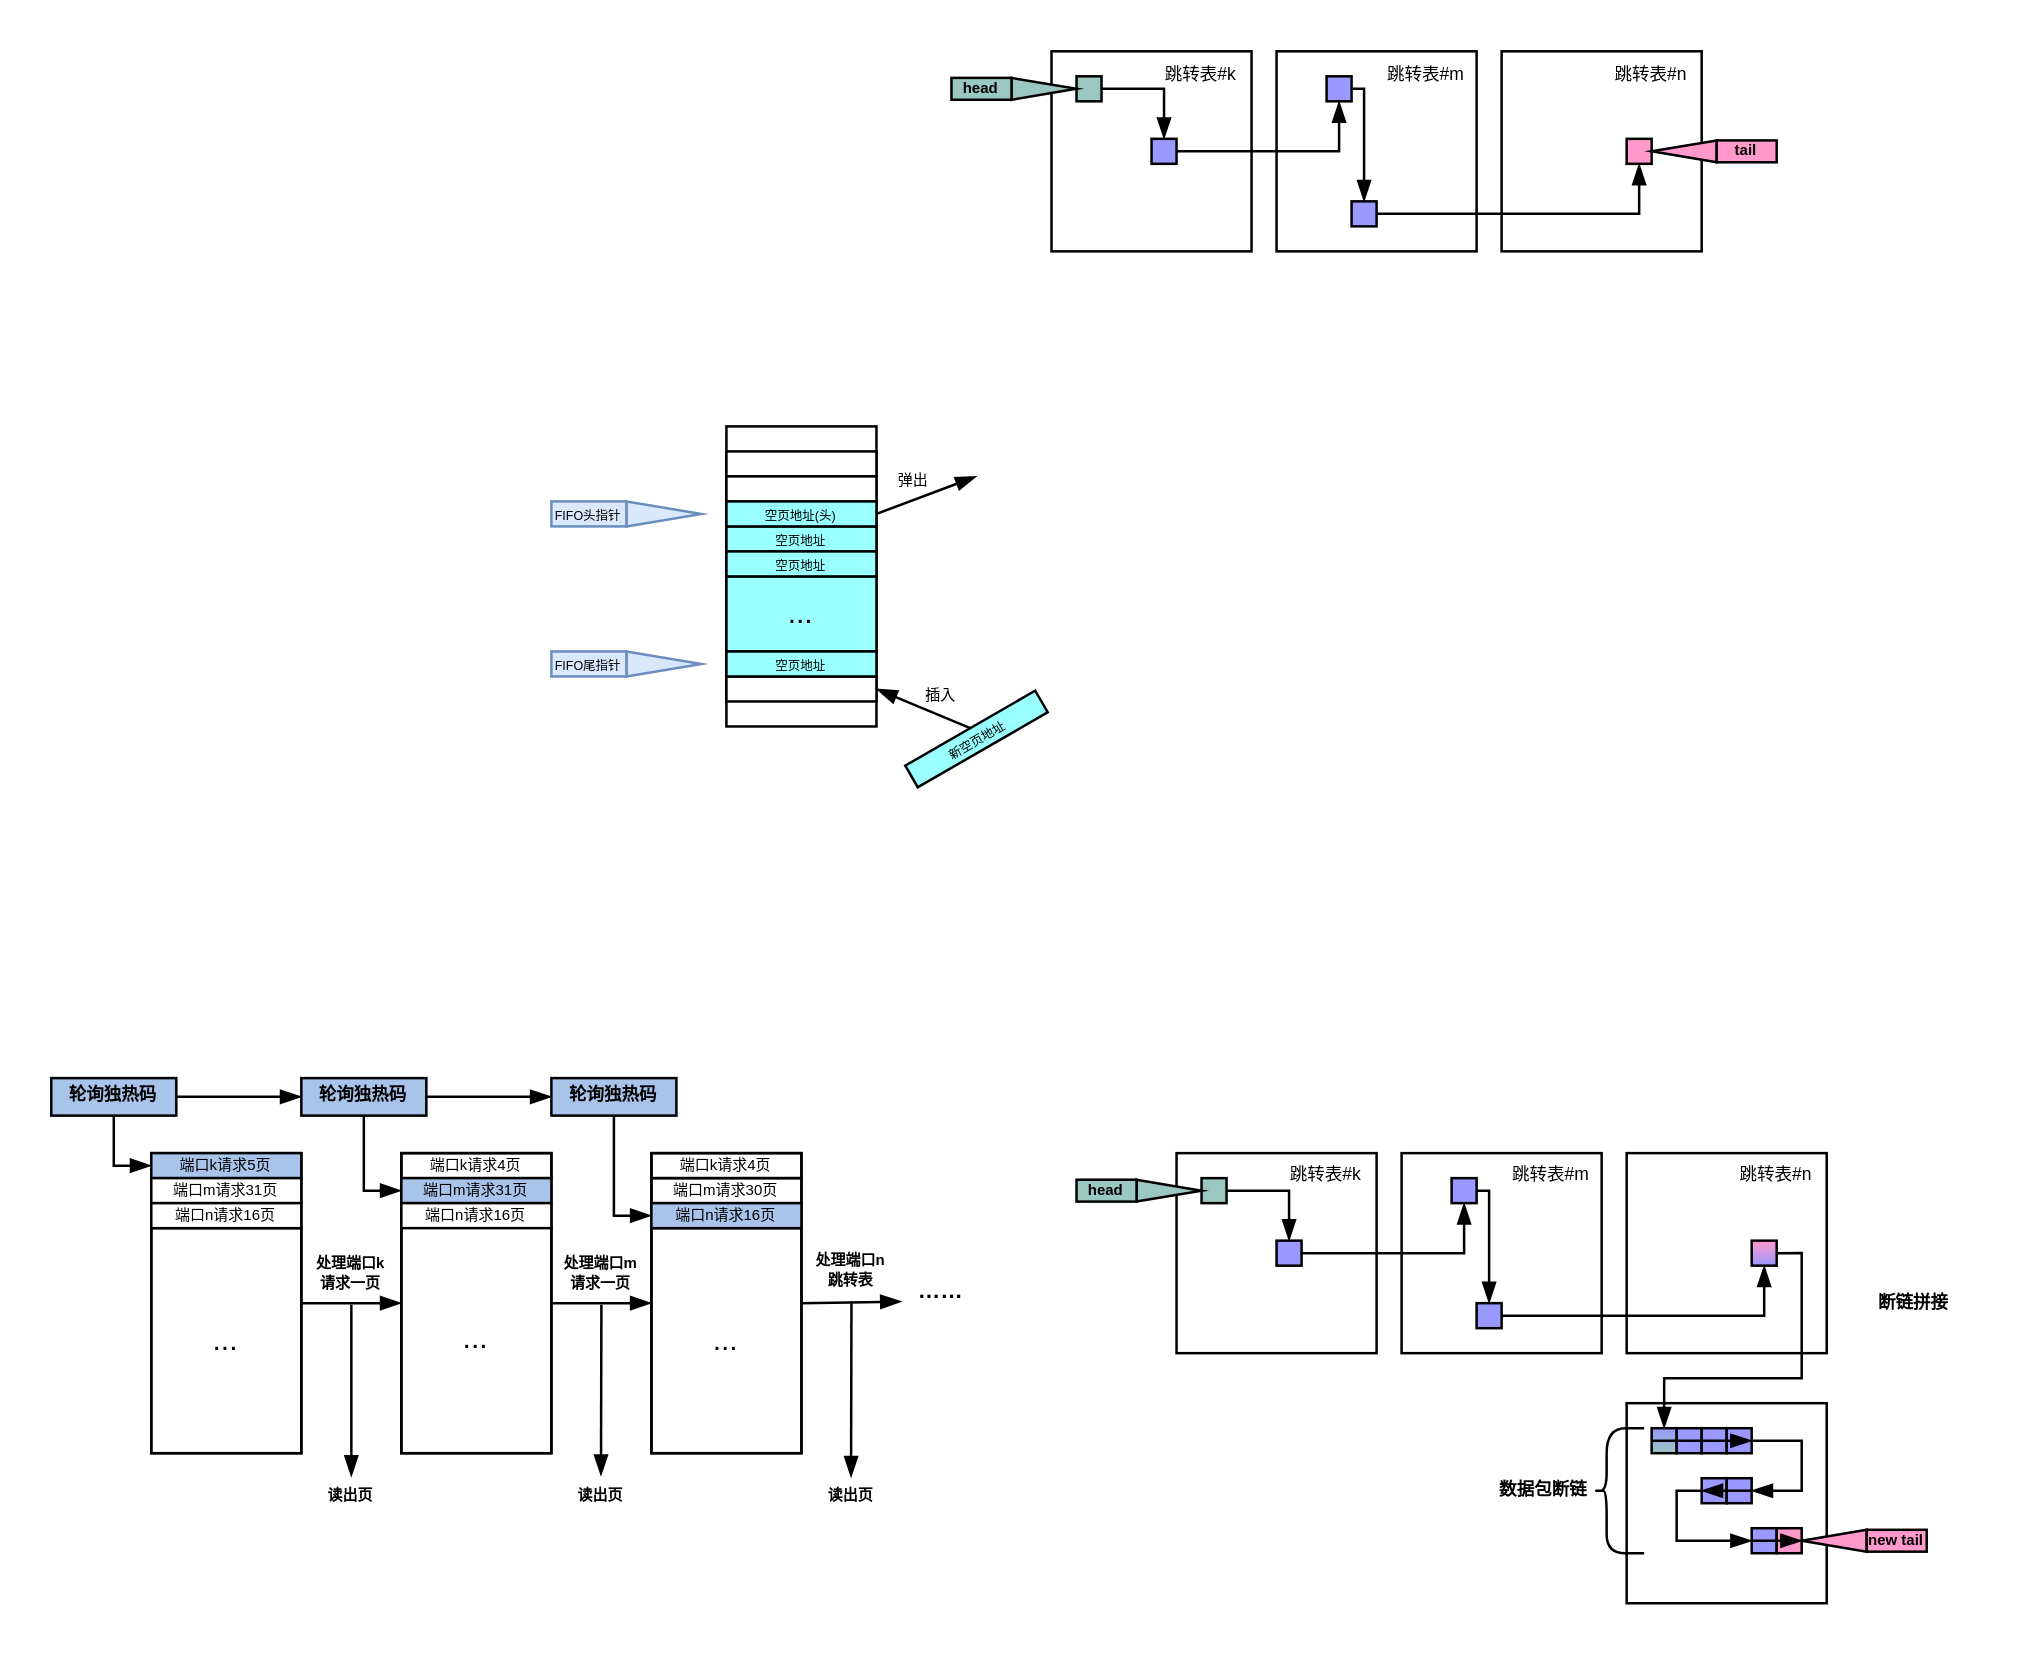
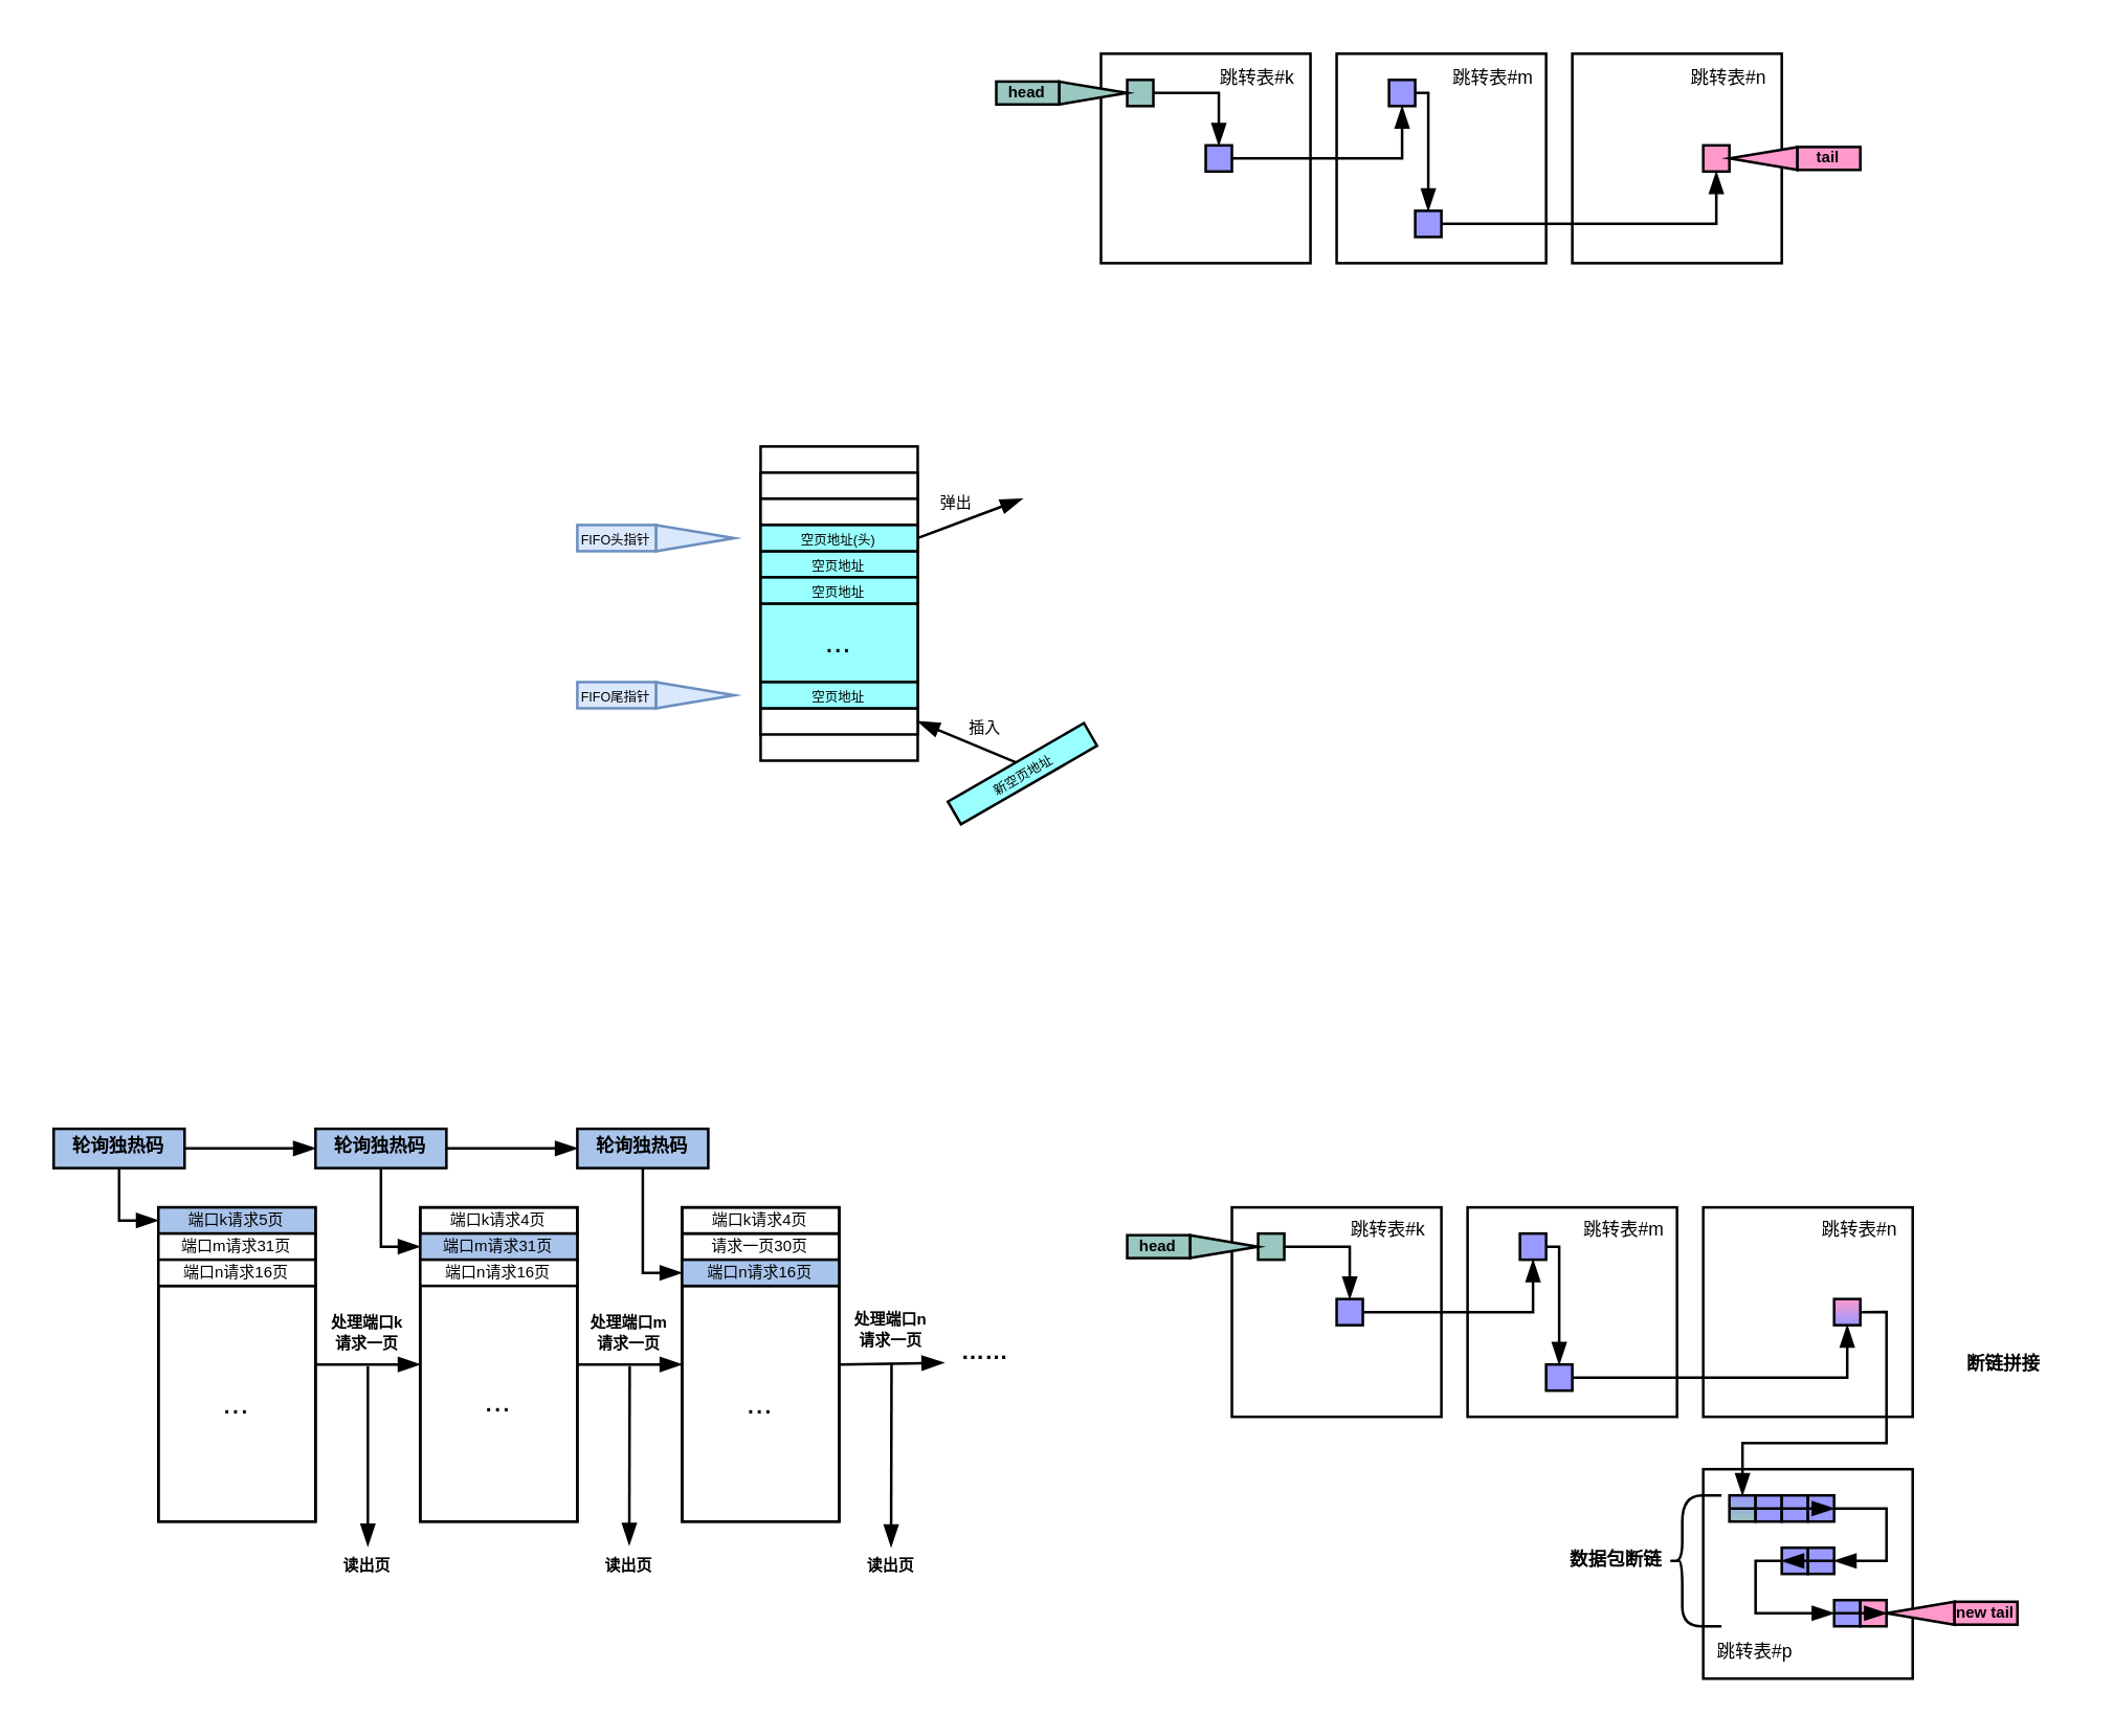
- <mxCell id="90" value="端口m请求30页" style="rounded=0;whiteSpace=wrap;html=1;fontSize=6;fillColor=none;" vertex="1" parent="1"><mxGeometry x="260" y="470.62" width="60" height="10" as="geometry" /></mxCell>
+ <mxCell id="90" value="请求一页30页" style="rounded=0;whiteSpace=wrap;html=1;fontSize=6;fillColor=none;" vertex="1" parent="1"><mxGeometry x="260" y="470.62" width="60" height="10" as="geometry" /></mxCell>
- <mxCell id="109" value="处理端口n&lt;br&gt;跳转表" style="text;html=1;align=center;verticalAlign=middle;whiteSpace=wrap;rounded=0;fontSize=6;fontStyle=1" vertex="1" parent="1"><mxGeometry x="320" y="495.62" width="40" height="24.38" as="geometry" /></mxCell>
+ <mxCell id="109" value="处理端口n&lt;br&gt;请求一页" style="text;html=1;align=center;verticalAlign=middle;whiteSpace=wrap;rounded=0;fontSize=6;fontStyle=1" vertex="1" parent="1"><mxGeometry x="320" y="495.62" width="40" height="24.38" as="geometry" /></mxCell>
+ <mxCell id="79" value="跳转表#p" style="text;html=1;align=center;verticalAlign=middle;whiteSpace=wrap;rounded=0;fontSize=7;" vertex="1" parent="1"><mxGeometry x="650" y="620.62" width="40" height="20" as="geometry" /></mxCell>
